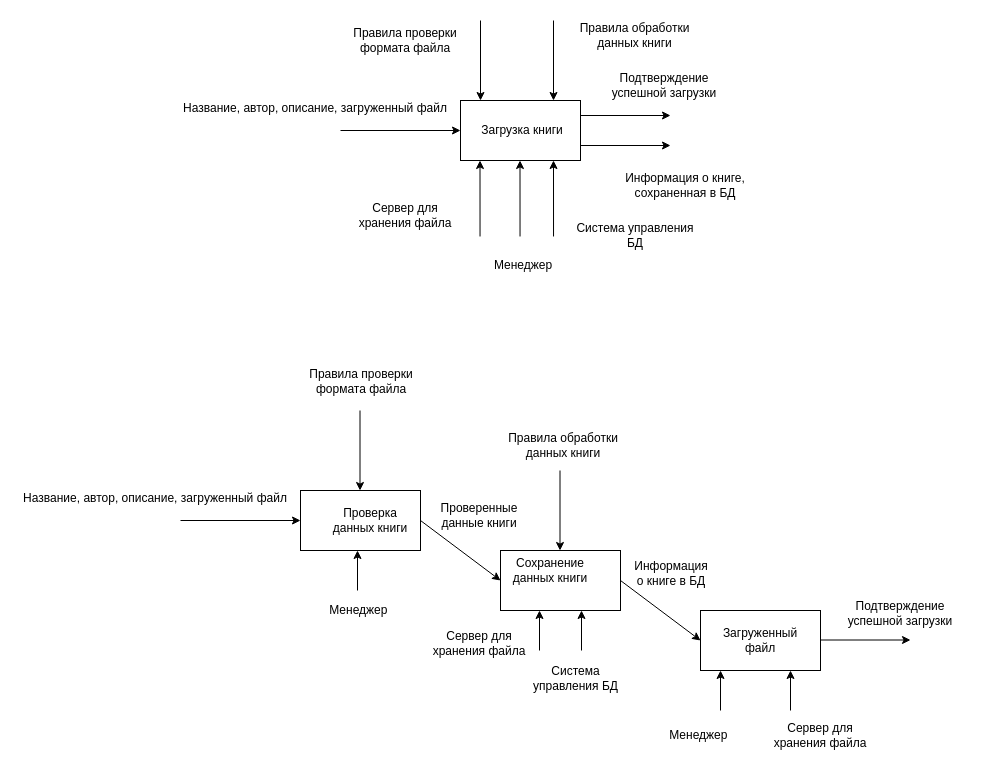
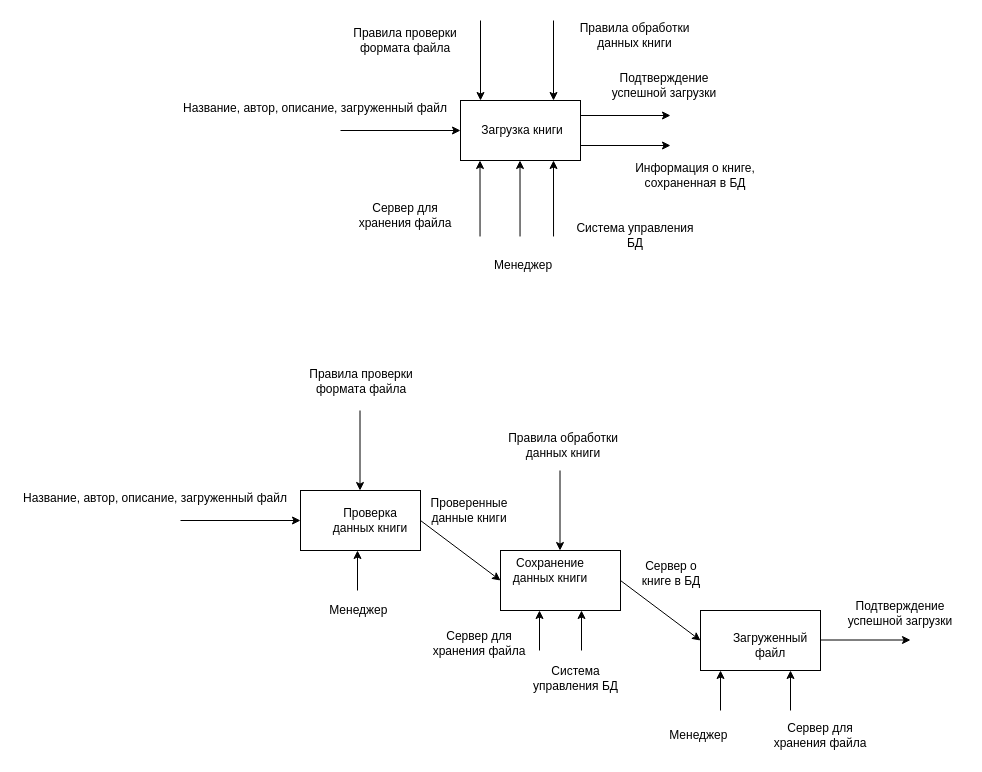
- <mxCell id="35" value="Информация о книге, сохраненная в БД" style="text;html=1;strokeColor=none;fillColor=none;align=center;verticalAlign=middle;whiteSpace=wrap;rounded=0;" parent="1" vertex="1"><mxGeometry x="600" y="170" width="170" height="30" as="geometry" /></mxCell>
+ <mxCell id="35" value="Информация о книге, сохраненная в БД" style="text;html=1;strokeColor=none;fillColor=none;align=center;verticalAlign=middle;whiteSpace=wrap;rounded=0;" parent="1" vertex="1"><mxGeometry x="610" y="160" width="170" height="30" as="geometry" /></mxCell>
- <mxCell id="33" value="Проверенные данные книги" style="text;html=1;strokeColor=none;fillColor=none;align=center;verticalAlign=middle;whiteSpace=wrap;rounded=0;" parent="1" vertex="1"><mxGeometry x="444" y="500" width="70" height="30" as="geometry" /></mxCell>
+ <mxCell id="33" value="Проверенные данные книги" style="text;html=1;strokeColor=none;fillColor=none;align=center;verticalAlign=middle;whiteSpace=wrap;rounded=0;" parent="1" vertex="1"><mxGeometry x="434" y="495" width="70" height="30" as="geometry" /></mxCell>
- <mxCell id="32" value="Информация о книге в БД" style="text;html=1;strokeColor=none;fillColor=none;align=center;verticalAlign=middle;whiteSpace=wrap;rounded=0;" parent="1" vertex="1"><mxGeometry x="632" y="558" width="78" height="30" as="geometry" /></mxCell>
+ <mxCell id="32" value="Сервер о книге в БД" style="text;html=1;strokeColor=none;fillColor=none;align=center;verticalAlign=middle;whiteSpace=wrap;rounded=0;" parent="1" vertex="1"><mxGeometry x="632" y="558" width="78" height="30" as="geometry" /></mxCell>
- <mxCell id="17" value="Загруженный файл" style="text;html=1;strokeColor=none;fillColor=none;align=center;verticalAlign=middle;whiteSpace=wrap;rounded=0;" parent="1" vertex="1"><mxGeometry x="730" y="625" width="60" height="30" as="geometry" /></mxCell>
+ <mxCell id="17" value="Загруженный файл" style="text;html=1;strokeColor=none;fillColor=none;align=center;verticalAlign=middle;whiteSpace=wrap;rounded=0;" parent="1" vertex="1"><mxGeometry x="740" y="630" width="60" height="30" as="geometry" /></mxCell>
